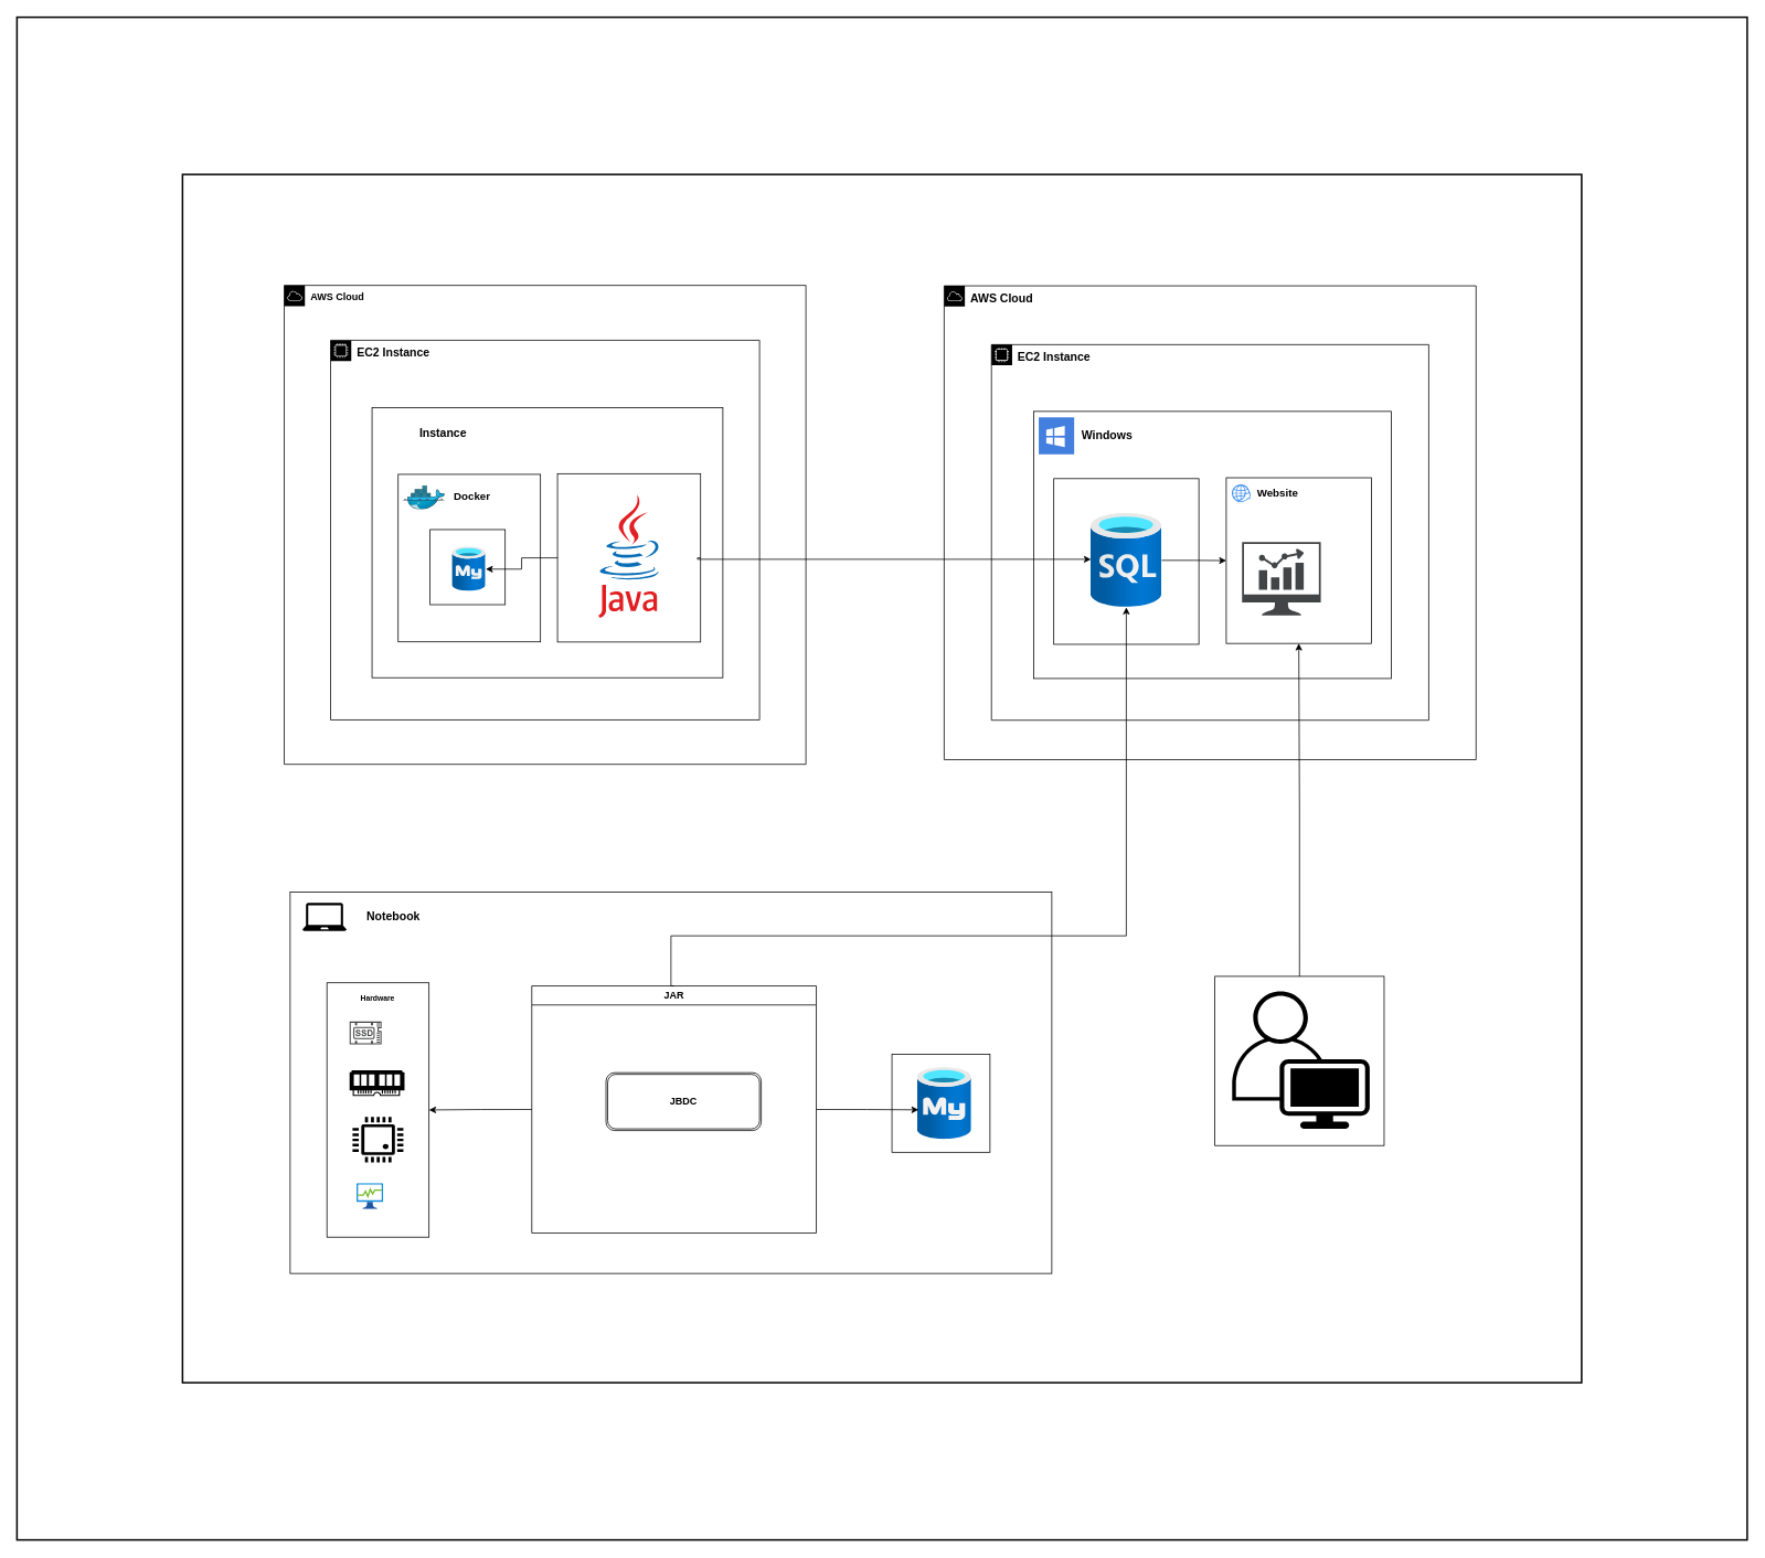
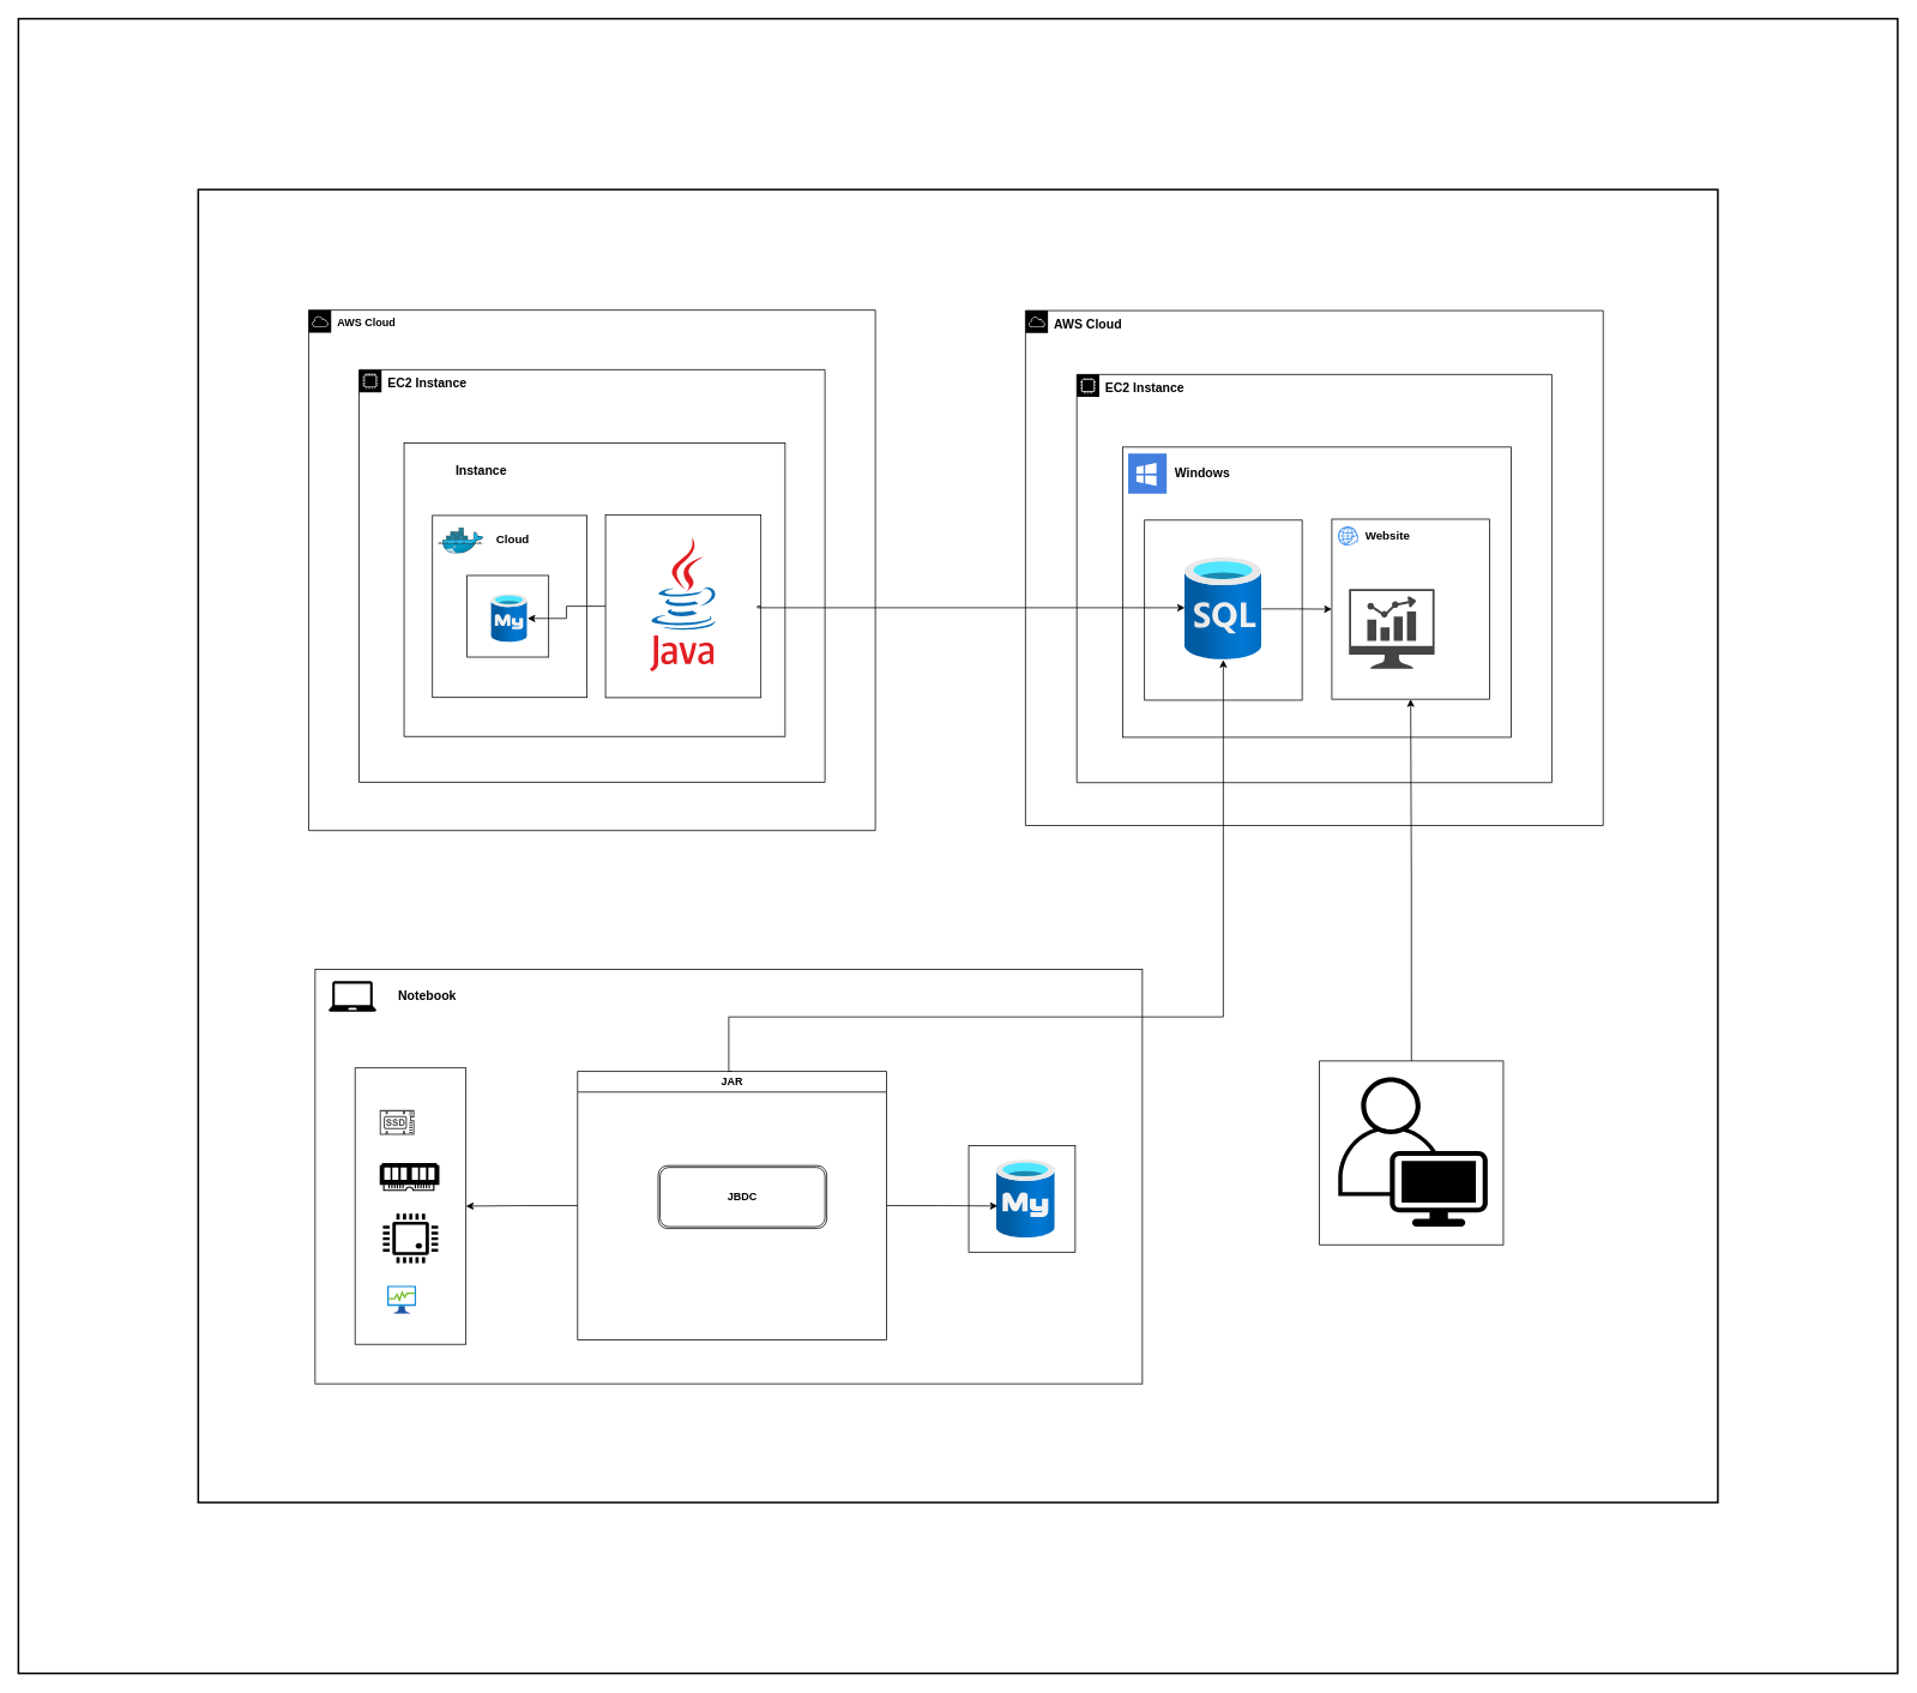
- <mxCell id="34" value="&lt;b style=&quot;&quot;&gt;&lt;font style=&quot;font-size: 13px;&quot;&gt;Docker&lt;/font&gt;&lt;/b&gt;" style="text;html=1;align=center;verticalAlign=middle;whiteSpace=wrap;rounded=0;fontSize=12;" vertex="1" parent="30"><mxGeometry x="31.858" y="-25.242" width="115.57" height="61.169" as="geometry" /></mxCell>
+ <mxCell id="34" value="&lt;b style=&quot;&quot;&gt;&lt;font style=&quot;font-size: 13px;&quot;&gt;Cloud&lt;/font&gt;&lt;/b&gt;" style="text;html=1;align=center;verticalAlign=middle;whiteSpace=wrap;rounded=0;fontSize=12;" vertex="1" parent="30"><mxGeometry x="31.858" y="-25.242" width="115.57" height="61.169" as="geometry" /></mxCell>
- <mxCell id="14" value="&lt;b&gt;&lt;font style=&quot;font-size: 9px;&quot;&gt;Hardware&lt;/font&gt;&lt;/b&gt;" style="text;html=1;align=center;verticalAlign=middle;whiteSpace=wrap;rounded=0;" parent="8" vertex="1"><mxGeometry x="20.554" width="82.216" height="36.881" as="geometry" /></mxCell>
